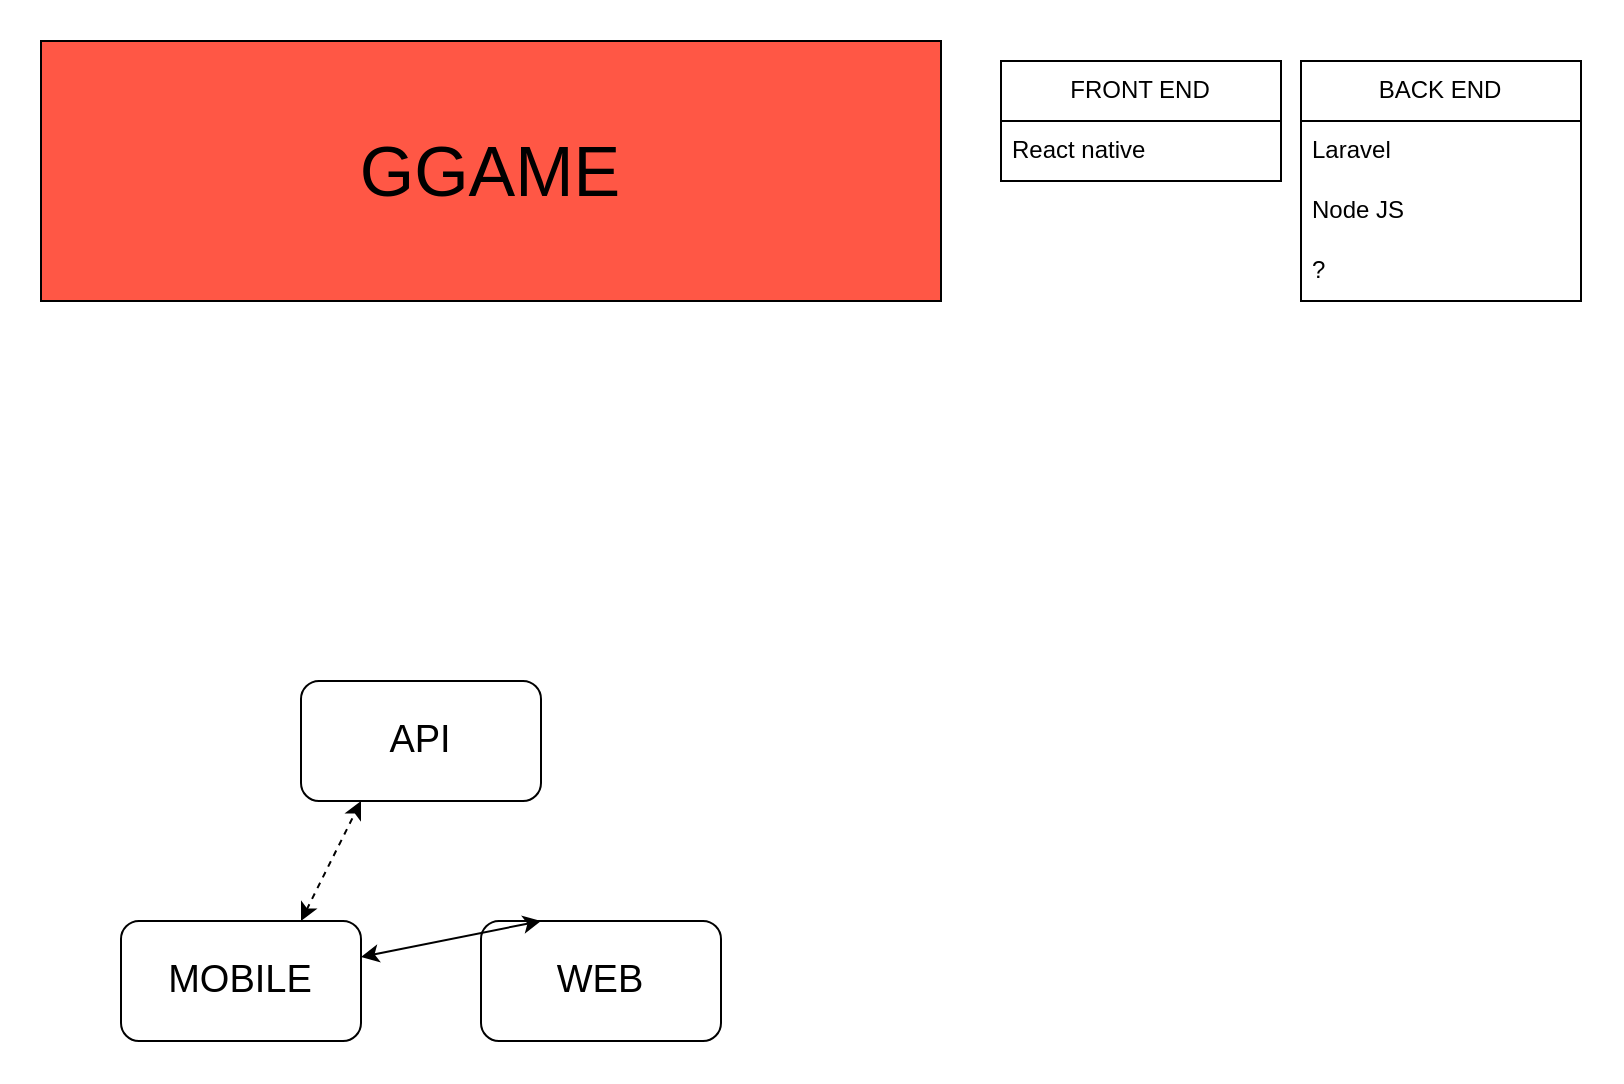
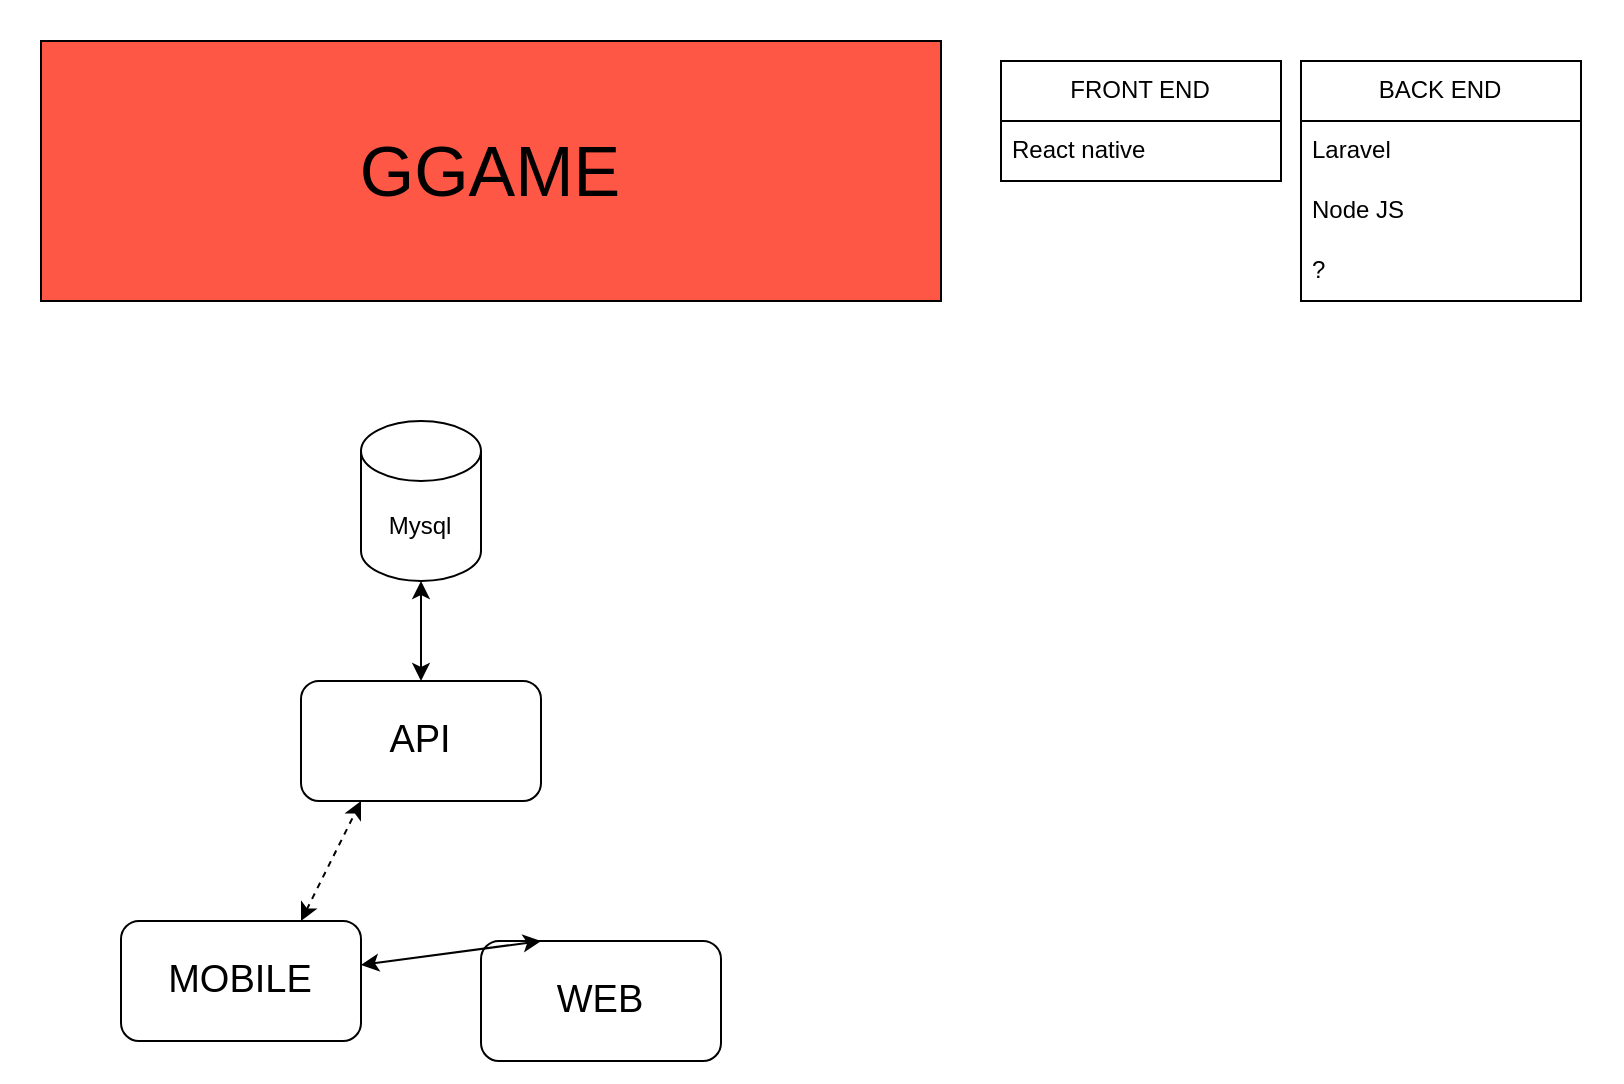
+ <mxCell id="9" value="Mysql" style="shape=cylinder3;whiteSpace=wrap;html=1;boundedLbl=1;backgroundOutline=1;size=15;" vertex="1" parent="1"><mxGeometry x="180" y="210" width="60" height="80" as="geometry" /></mxCell>
+ <mxCell id="13" value="" style="endArrow=classic;startArrow=classic;html=1;rounded=0;entryX=0.5;entryY=1;entryDx=0;entryDy=0;entryPerimeter=0;exitX=0.5;exitY=0;exitDx=0;exitDy=0;" edge="1" parent="1" source="10" target="9"><mxGeometry width="50" height="50" relative="1" as="geometry"><mxPoint x="490" y="440" as="sourcePoint" /><mxPoint x="540" y="390" as="targetPoint" /></mxGeometry></mxCell>
- <mxCell id="12" value="WEB" style="rounded=1;whiteSpace=wrap;html=1;fontSize=19;" vertex="1" parent="1"><mxGeometry x="240" y="460" width="120" height="60" as="geometry" /></mxCell>
+ <mxCell id="12" value="WEB" style="rounded=1;whiteSpace=wrap;html=1;fontSize=19;" vertex="1" parent="1"><mxGeometry x="240" y="470" width="120" height="60" as="geometry" /></mxCell>
